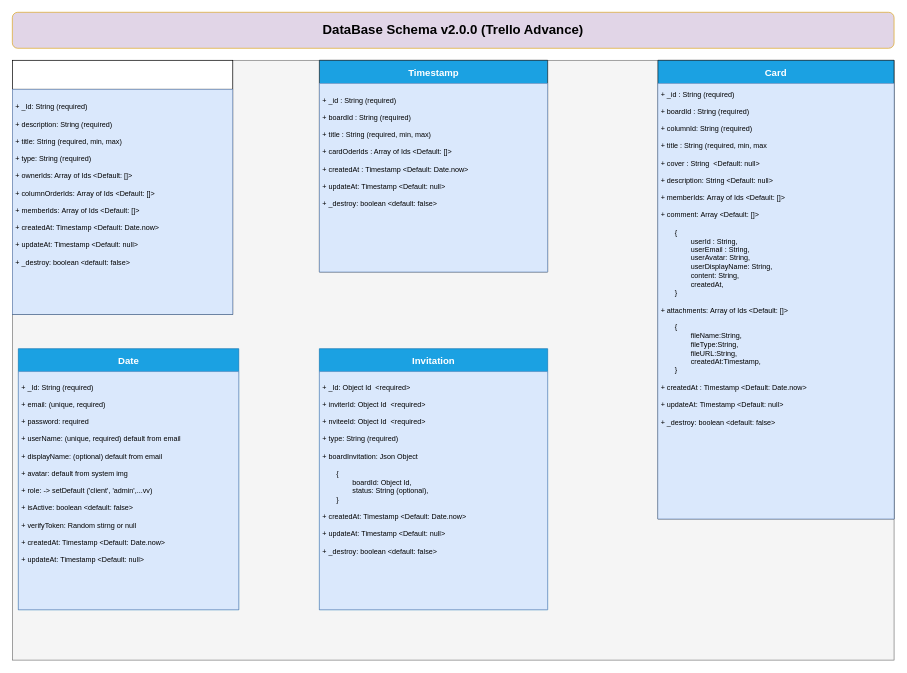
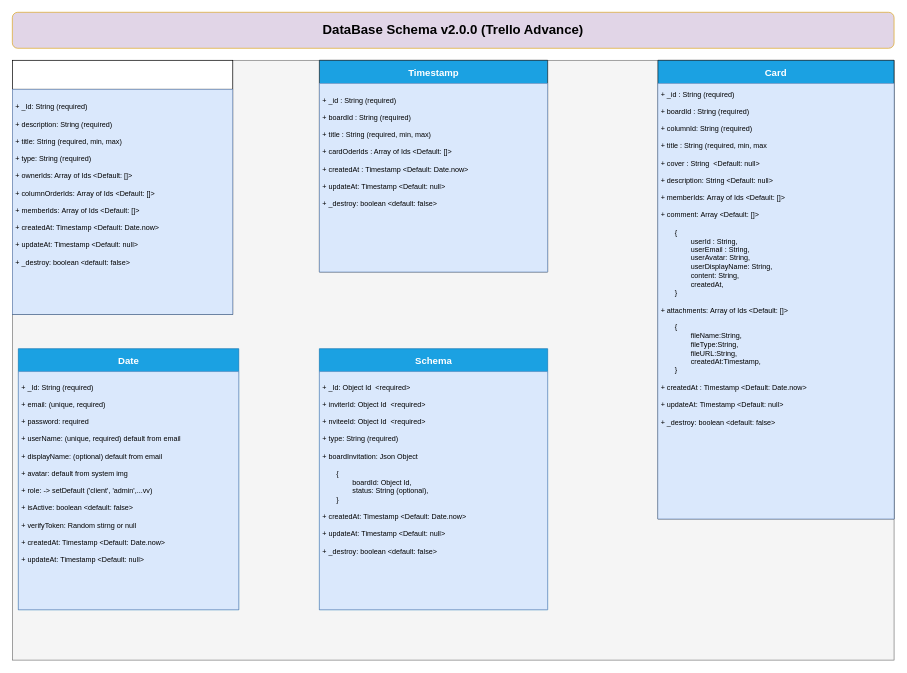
- <mxCell id="10" value="&lt;font style=&quot;font-size: 16px;&quot;&gt;Invitation&lt;/font&gt;" style="swimlane;whiteSpace=wrap;html=1;startSize=40;fillColor=#1ba1e2;fontColor=#ffffff;strokeColor=#006EAF;" vertex="1" parent="3"><mxGeometry x="511.875" y="480.771" width="380.625" height="435.296" as="geometry" /></mxCell>
+ <mxCell id="10" value="&lt;font style=&quot;font-size: 16px;&quot;&gt;Schema&lt;/font&gt;" style="swimlane;whiteSpace=wrap;html=1;startSize=40;fillColor=#1ba1e2;fontColor=#ffffff;strokeColor=#006EAF;" vertex="1" parent="3"><mxGeometry x="511.875" y="480.771" width="380.625" height="435.296" as="geometry" /></mxCell>
